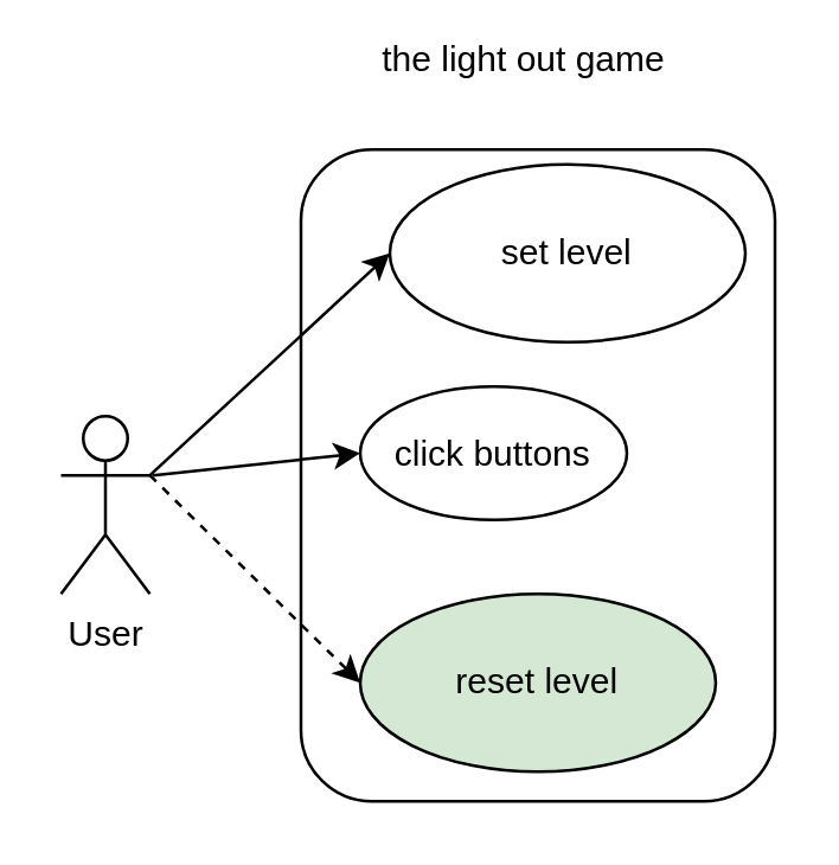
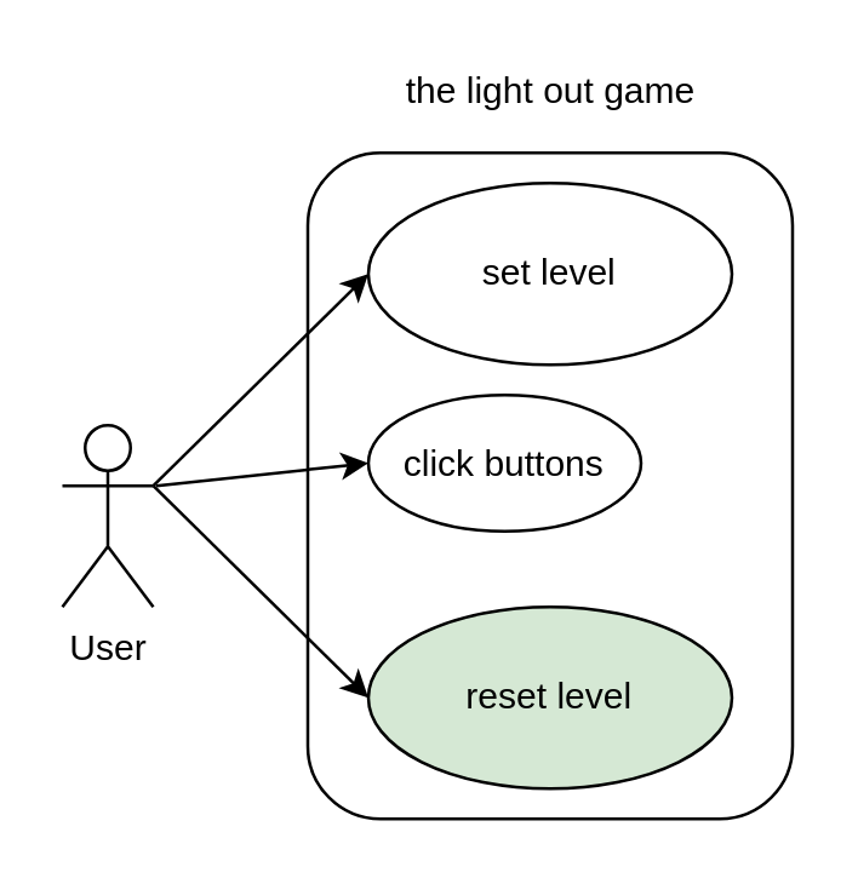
- <mxCell id="10" value="the light out game" style="text;html=1;align=center;verticalAlign=middle;resizable=0;points=[];autosize=1;strokeColor=none;fillColor=none;" parent="1" vertex="1"><mxGeometry x="121" y="10" width="110" height="20" as="geometry" /></mxCell>
+ <mxCell id="10" value="the light out game" style="text;html=1;align=center;verticalAlign=middle;resizable=0;points=[];autosize=1;strokeColor=none;fillColor=none;" parent="1" vertex="1"><mxGeometry x="126" y="20" width="110" height="20" as="geometry" /></mxCell>
- <mxCell id="4" value="set level" style="ellipse;whiteSpace=wrap;html=1;" parent="1" vertex="1"><mxGeometry x="131" y="55" width="120" height="60" as="geometry" /></mxCell>
+ <mxCell id="4" value="set level" style="ellipse;whiteSpace=wrap;html=1;" parent="1" vertex="1"><mxGeometry x="121" y="60" width="120" height="60" as="geometry" /></mxCell>
- <mxCell id="9" value="" style="endArrow=classic;html=1;rounded=0;entryX=0;entryY=0.5;entryDx=0;entryDy=0;exitX=1;exitY=0.333;exitDx=0;exitDy=0;exitPerimeter=0;dashed=1;" parent="1" source="2" target="6" edge="1"><mxGeometry width="50" height="50" relative="1" as="geometry"><mxPoint x="61" y="178.235" as="sourcePoint" /><mxPoint x="131" y="170" as="targetPoint" /></mxGeometry></mxCell>
+ <mxCell id="9" value="" style="endArrow=classic;html=1;rounded=0;entryX=0;entryY=0.5;entryDx=0;entryDy=0;exitX=1;exitY=0.333;exitDx=0;exitDy=0;exitPerimeter=0;" parent="1" source="2" target="6" edge="1"><mxGeometry width="50" height="50" relative="1" as="geometry"><mxPoint x="61" y="178.235" as="sourcePoint" /><mxPoint x="131" y="170" as="targetPoint" /></mxGeometry></mxCell>
